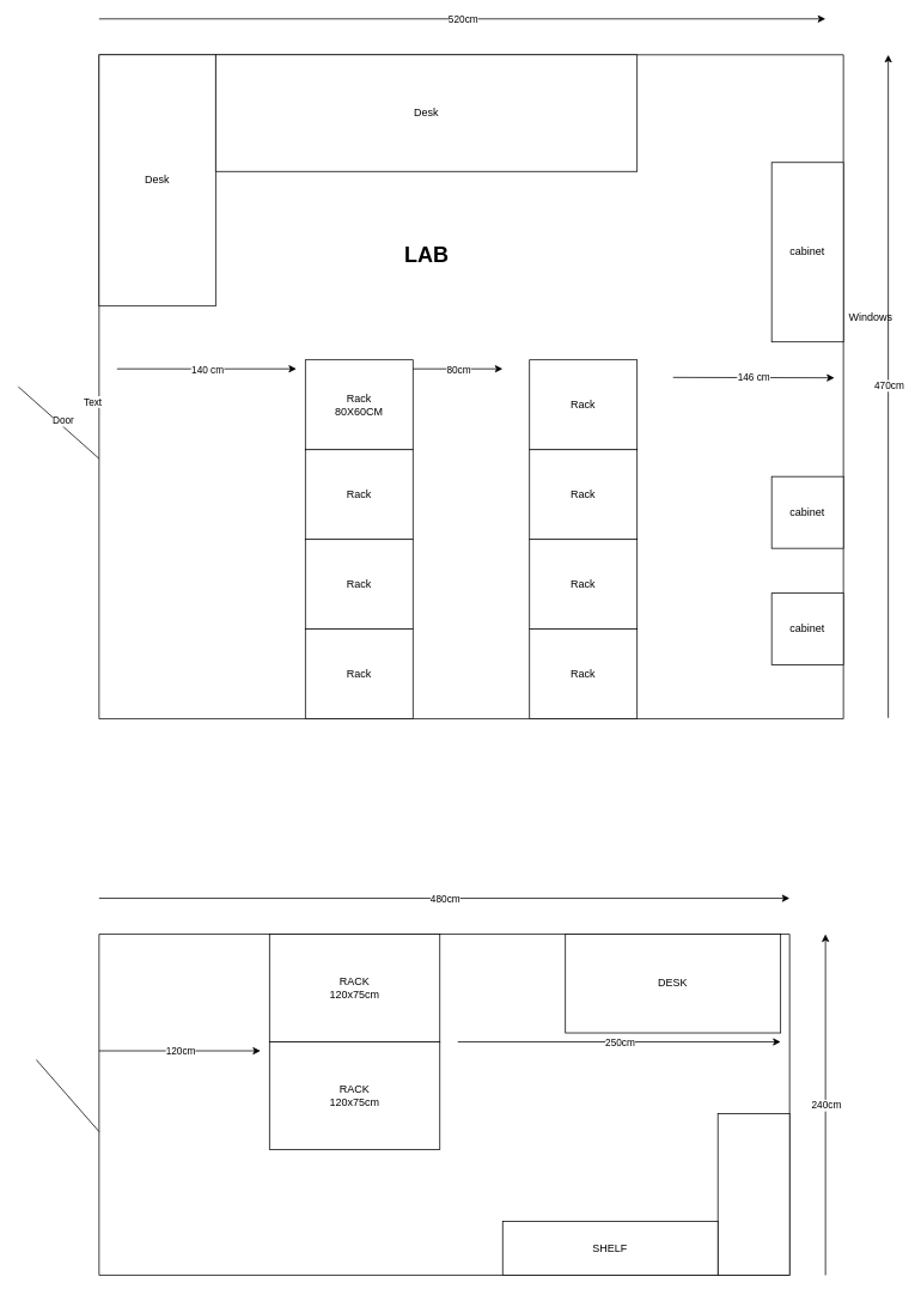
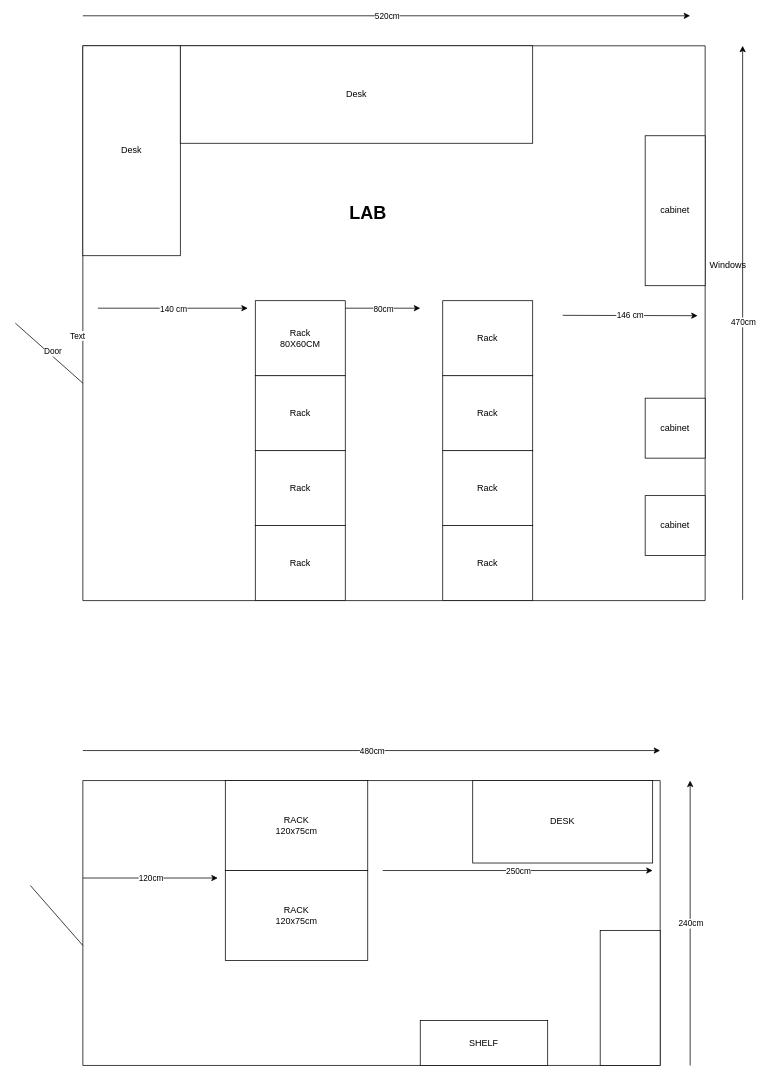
- <mxCell id="25" value="&lt;h1&gt;LAB&lt;/h1&gt;" style="text;html=1;align=center;verticalAlign=middle;resizable=0;points=[];autosize=1;strokeColor=none;fillColor=none;" parent="1" vertex="1"><mxGeometry x="440" y="248" width="70" height="70" as="geometry" /></mxCell>
+ <mxCell id="25" value="&lt;h1&gt;LAB&lt;/h1&gt;" style="text;html=1;align=center;verticalAlign=middle;resizable=0;points=[];autosize=1;strokeColor=none;fillColor=none;" parent="1" vertex="1"><mxGeometry x="455" y="248" width="70" height="70" as="geometry" /></mxCell>
- <mxCell id="51" value="SHELF" style="rounded=0;whiteSpace=wrap;html=1;" parent="1" vertex="1"><mxGeometry x="560" y="1360" width="240" height="60" as="geometry" /></mxCell>
+ <mxCell id="51" value="SHELF" style="rounded=0;whiteSpace=wrap;html=1;" parent="1" vertex="1"><mxGeometry x="560" y="1360" width="170" height="60" as="geometry" /></mxCell>
